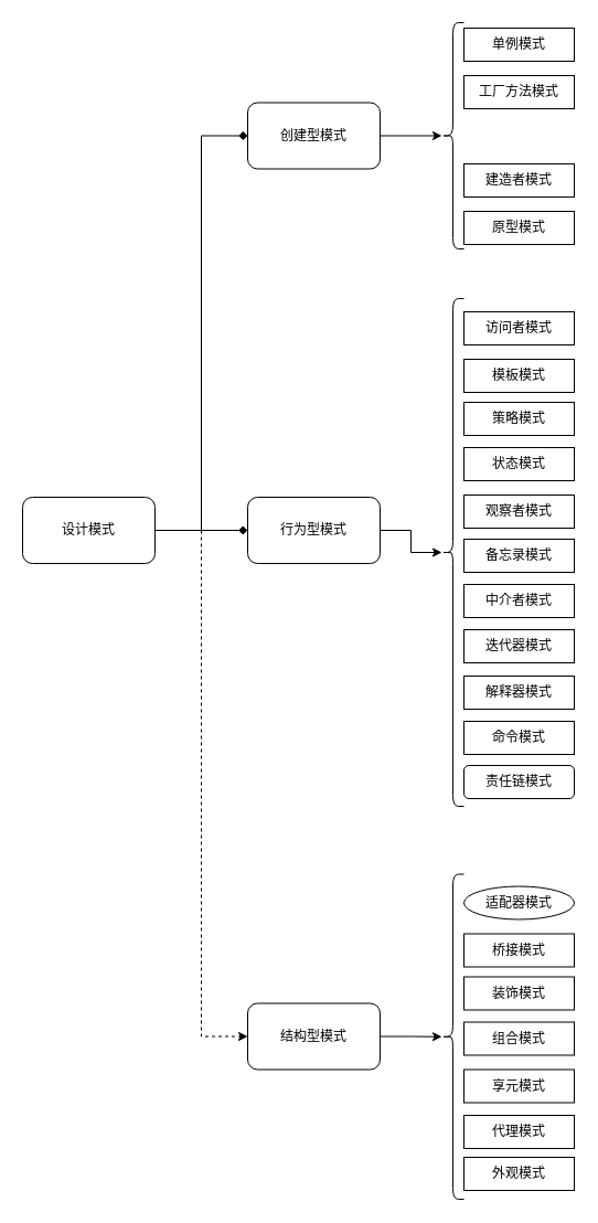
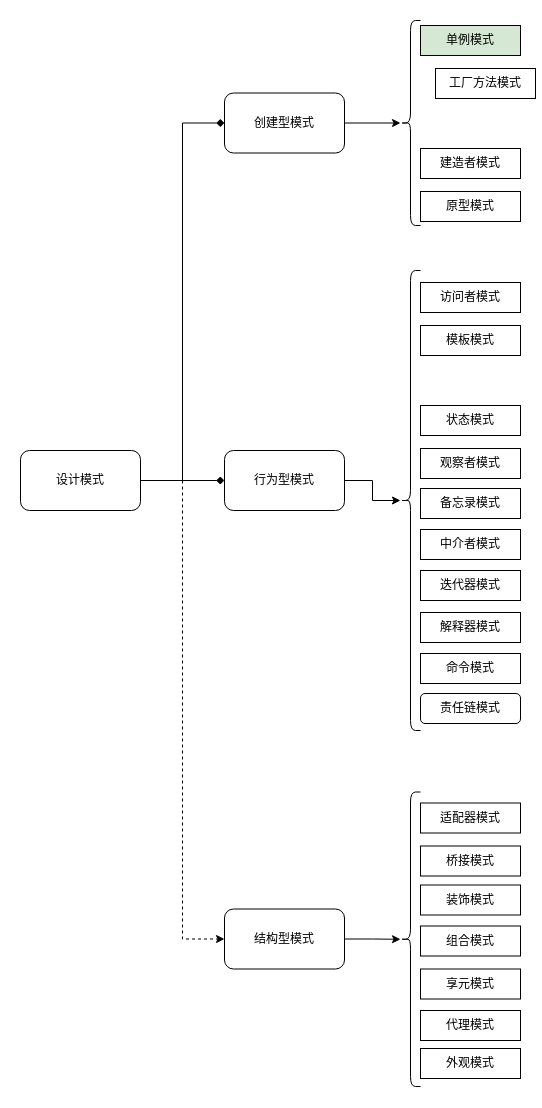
- <mxCell id="12" value="单例模式" style="rounded=0;whiteSpace=wrap;html=1;" vertex="1" parent="1"><mxGeometry x="420" y="25" width="100" height="30" as="geometry" /></mxCell>
+ <mxCell id="12" value="单例模式" style="rounded=0;whiteSpace=wrap;html=1;fillColor=#d5e8d4;" vertex="1" parent="1"><mxGeometry x="420" y="25" width="100" height="30" as="geometry" /></mxCell>
- <mxCell id="13" value="工厂方法模式" style="rounded=0;whiteSpace=wrap;html=1;" vertex="1" parent="1"><mxGeometry x="420" y="68" width="100" height="30" as="geometry" /></mxCell>
+ <mxCell id="13" value="工厂方法模式" style="rounded=0;whiteSpace=wrap;html=1;" vertex="1" parent="1"><mxGeometry x="435" y="68" width="100" height="30" as="geometry" /></mxCell>
- <mxCell id="17" value="策略模式" style="rounded=0;whiteSpace=wrap;html=1;" vertex="1" parent="1"><mxGeometry x="420" y="364" width="100" height="30" as="geometry" /></mxCell>
- <mxCell id="24" value="适配器模式" style="ellipse;whiteSpace=wrap;html=1;" vertex="1" parent="1"><mxGeometry x="420" y="802.5" width="100" height="30" as="geometry" /></mxCell>
+ <mxCell id="24" value="适配器模式" style="rounded=0;whiteSpace=wrap;html=1;" vertex="1" parent="1"><mxGeometry x="420" y="802.5" width="100" height="30" as="geometry" /></mxCell>
